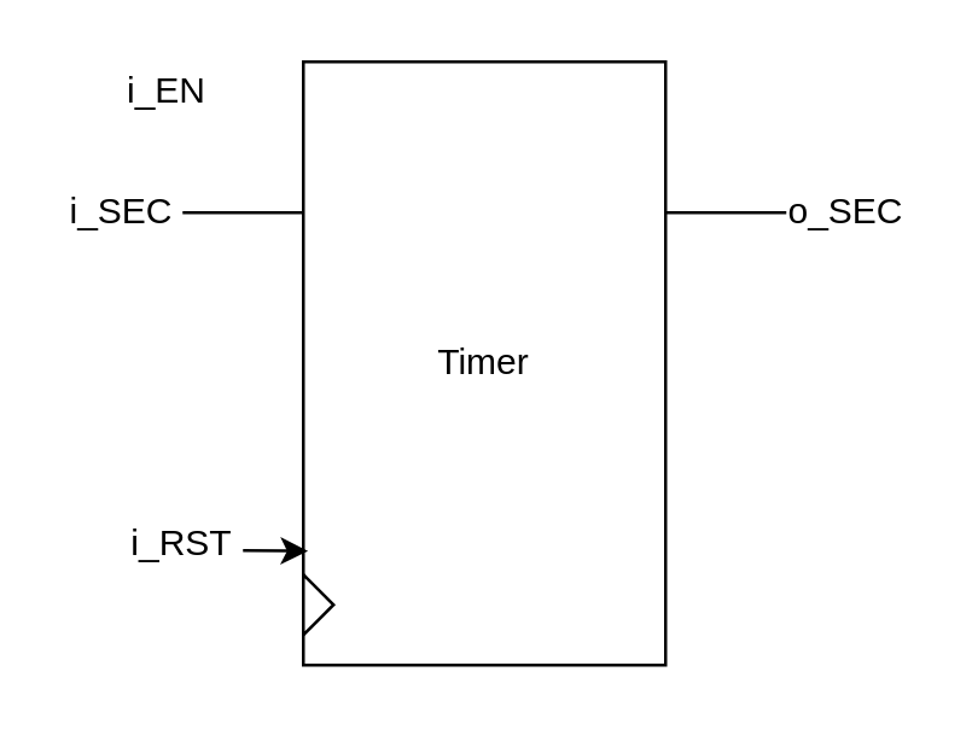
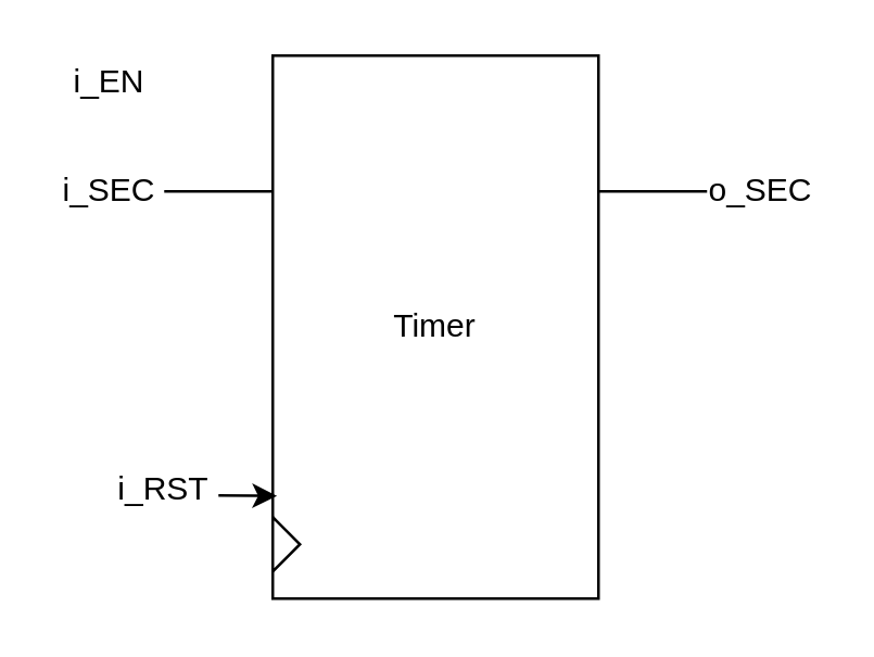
- <mxCell id="7" value="i_EN" style="text;html=1;strokeColor=none;fillColor=none;align=center;verticalAlign=middle;whiteSpace=wrap;rounded=0;" vertex="1" parent="1"><mxGeometry x="35" y="20" width="40" height="20" as="geometry" /></mxCell>
+ <mxCell id="7" value="i_EN" style="text;html=1;strokeColor=none;fillColor=none;align=center;verticalAlign=middle;whiteSpace=wrap;rounded=0;" vertex="1" parent="1"><mxGeometry x="20" y="20" width="40" height="20" as="geometry" /></mxCell>
